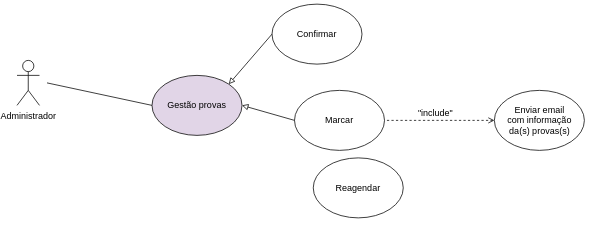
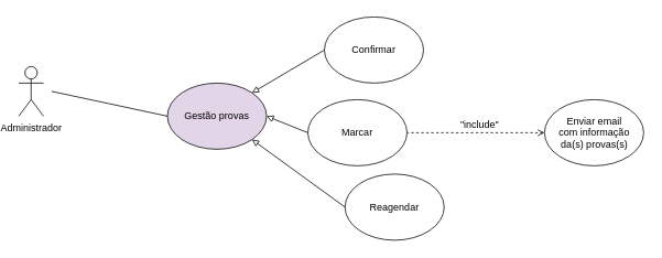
- <mxCell id="11" value="Confirmar" style="ellipse;whiteSpace=wrap;html=1;" vertex="1" parent="1"><mxGeometry x="360" y="5" width="120" height="80" as="geometry" /></mxCell>
+ <mxCell id="11" value="Confirmar" style="ellipse;whiteSpace=wrap;html=1;" vertex="1" parent="1"><mxGeometry x="390" y="20" width="120" height="80" as="geometry" /></mxCell>
- <mxCell id="8" value="Marcar" style="ellipse;whiteSpace=wrap;html=1;" vertex="1" parent="1"><mxGeometry x="390" y="120" width="120" height="80" as="geometry" /></mxCell>
+ <mxCell id="8" value="Marcar" style="ellipse;whiteSpace=wrap;html=1;" vertex="1" parent="1"><mxGeometry x="370" y="120" width="120" height="80" as="geometry" /></mxCell>
+ <mxCell id="13" value="" style="endArrow=none;html=1;exitX=1;exitY=1;exitDx=0;exitDy=0;entryX=0;entryY=0.5;entryDx=0;entryDy=0;startArrow=block;startFill=0;" edge="1" parent="1" source="3" target="9"><mxGeometry width="50" height="50" relative="1" as="geometry"><mxPoint x="280" y="270" as="sourcePoint" /><mxPoint x="330" y="220" as="targetPoint" /></mxGeometry></mxCell>
